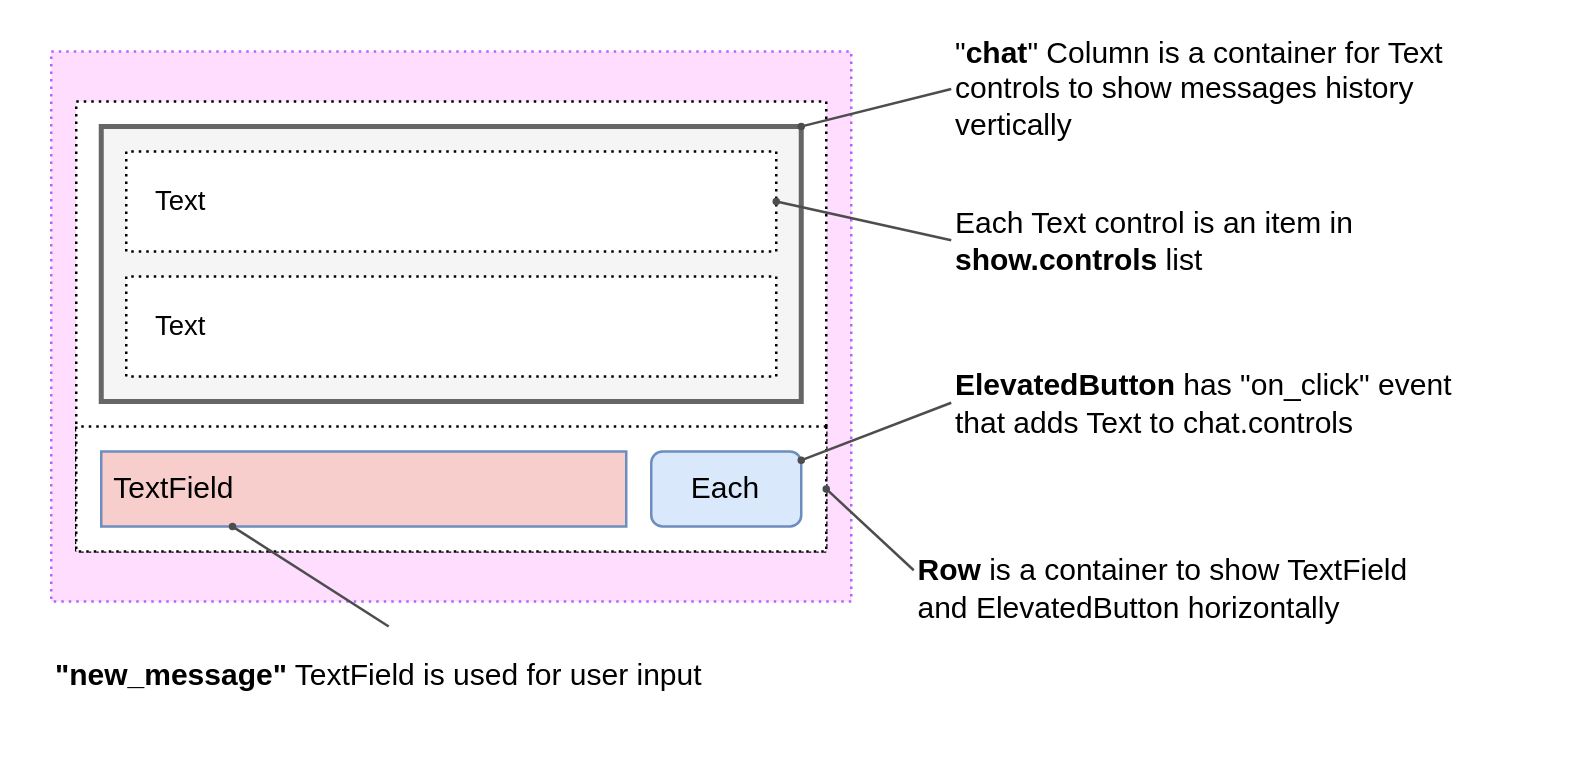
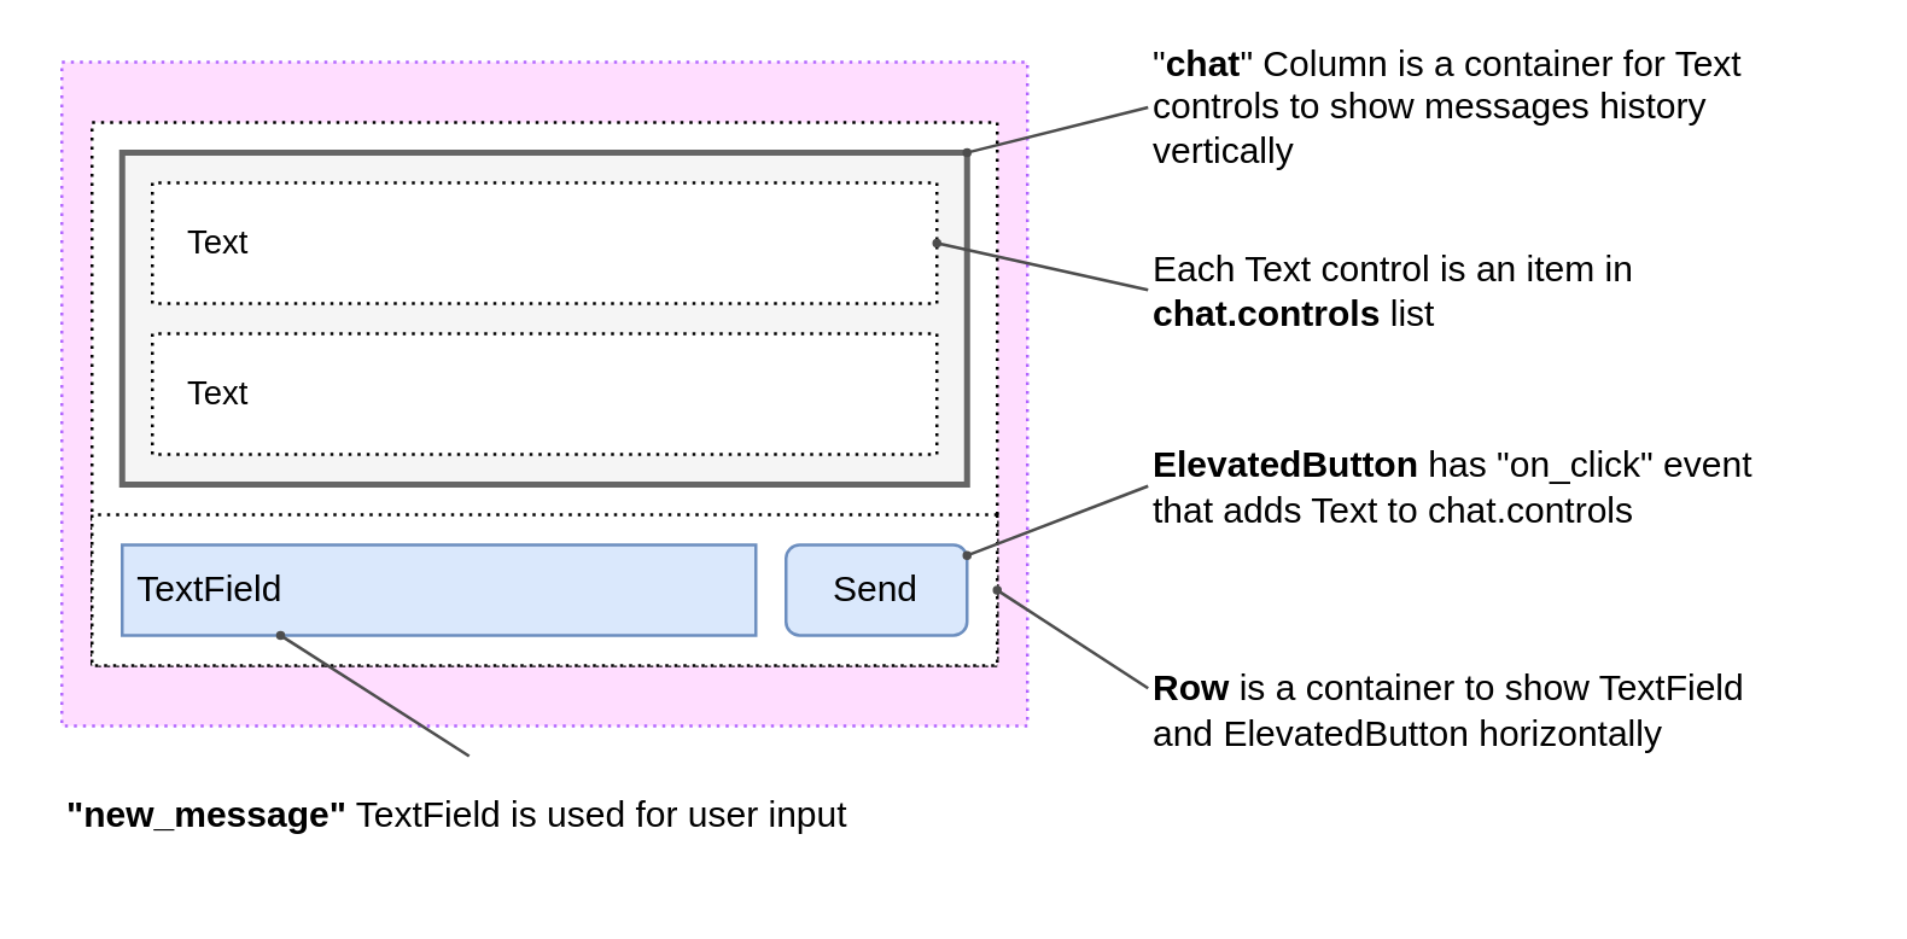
- <mxCell id="12" value="Each Text control is an item in &lt;b&gt;show.controls&lt;/b&gt; list" style="text;html=1;strokeColor=none;fillColor=none;align=left;verticalAlign=middle;whiteSpace=wrap;rounded=0;dashed=1;dashPattern=1 2;sketch=0;fontSize=12;" vertex="1" parent="1"><mxGeometry x="380" y="81" width="230" height="29" as="geometry" /></mxCell>
+ <mxCell id="12" value="Each Text control is an item in &lt;b&gt;chat.controls&lt;/b&gt; list" style="text;html=1;strokeColor=none;fillColor=none;align=left;verticalAlign=middle;whiteSpace=wrap;rounded=0;dashed=1;dashPattern=1 2;sketch=0;fontSize=12;" vertex="1" parent="1"><mxGeometry x="380" y="81" width="230" height="29" as="geometry" /></mxCell>
- <mxCell id="7" value="&amp;nbsp;TextField" style="rounded=0;whiteSpace=wrap;html=1;fillColor=#f8cecc;sketch=0;strokeColor=#6c8ebf;align=left;" vertex="1" parent="1"><mxGeometry x="40" y="180" width="210" height="30" as="geometry" /></mxCell>
+ <mxCell id="7" value="&amp;nbsp;TextField" style="rounded=0;whiteSpace=wrap;html=1;fillColor=#dae8fc;sketch=0;strokeColor=#6c8ebf;align=left;" vertex="1" parent="1"><mxGeometry x="40" y="180" width="210" height="30" as="geometry" /></mxCell>
- <mxCell id="8" value="Each" style="rounded=1;whiteSpace=wrap;html=1;fillColor=#dae8fc;sketch=0;strokeColor=#6c8ebf;" vertex="1" parent="1"><mxGeometry x="260" y="180" width="60" height="30" as="geometry" /></mxCell>
+ <mxCell id="8" value="Send" style="rounded=1;whiteSpace=wrap;html=1;fillColor=#dae8fc;sketch=0;strokeColor=#6c8ebf;" vertex="1" parent="1"><mxGeometry x="260" y="180" width="60" height="30" as="geometry" /></mxCell>
- <mxCell id="20" value="&lt;b&gt;Row&lt;/b&gt; is a container to show TextField and ElevatedButton horizontally" style="text;html=1;strokeColor=none;fillColor=none;align=left;verticalAlign=middle;whiteSpace=wrap;rounded=0;dashed=1;dashPattern=1 2;sketch=0;fontSize=12;" vertex="1" parent="1"><mxGeometry x="365" y="220" width="210" height="30" as="geometry" /></mxCell>
+ <mxCell id="20" value="&lt;b&gt;Row&lt;/b&gt; is a container to show TextField and ElevatedButton horizontally" style="text;html=1;strokeColor=none;fillColor=none;align=left;verticalAlign=middle;whiteSpace=wrap;rounded=0;dashed=1;dashPattern=1 2;sketch=0;fontSize=12;" vertex="1" parent="1"><mxGeometry x="380" y="220" width="210" height="30" as="geometry" /></mxCell>
